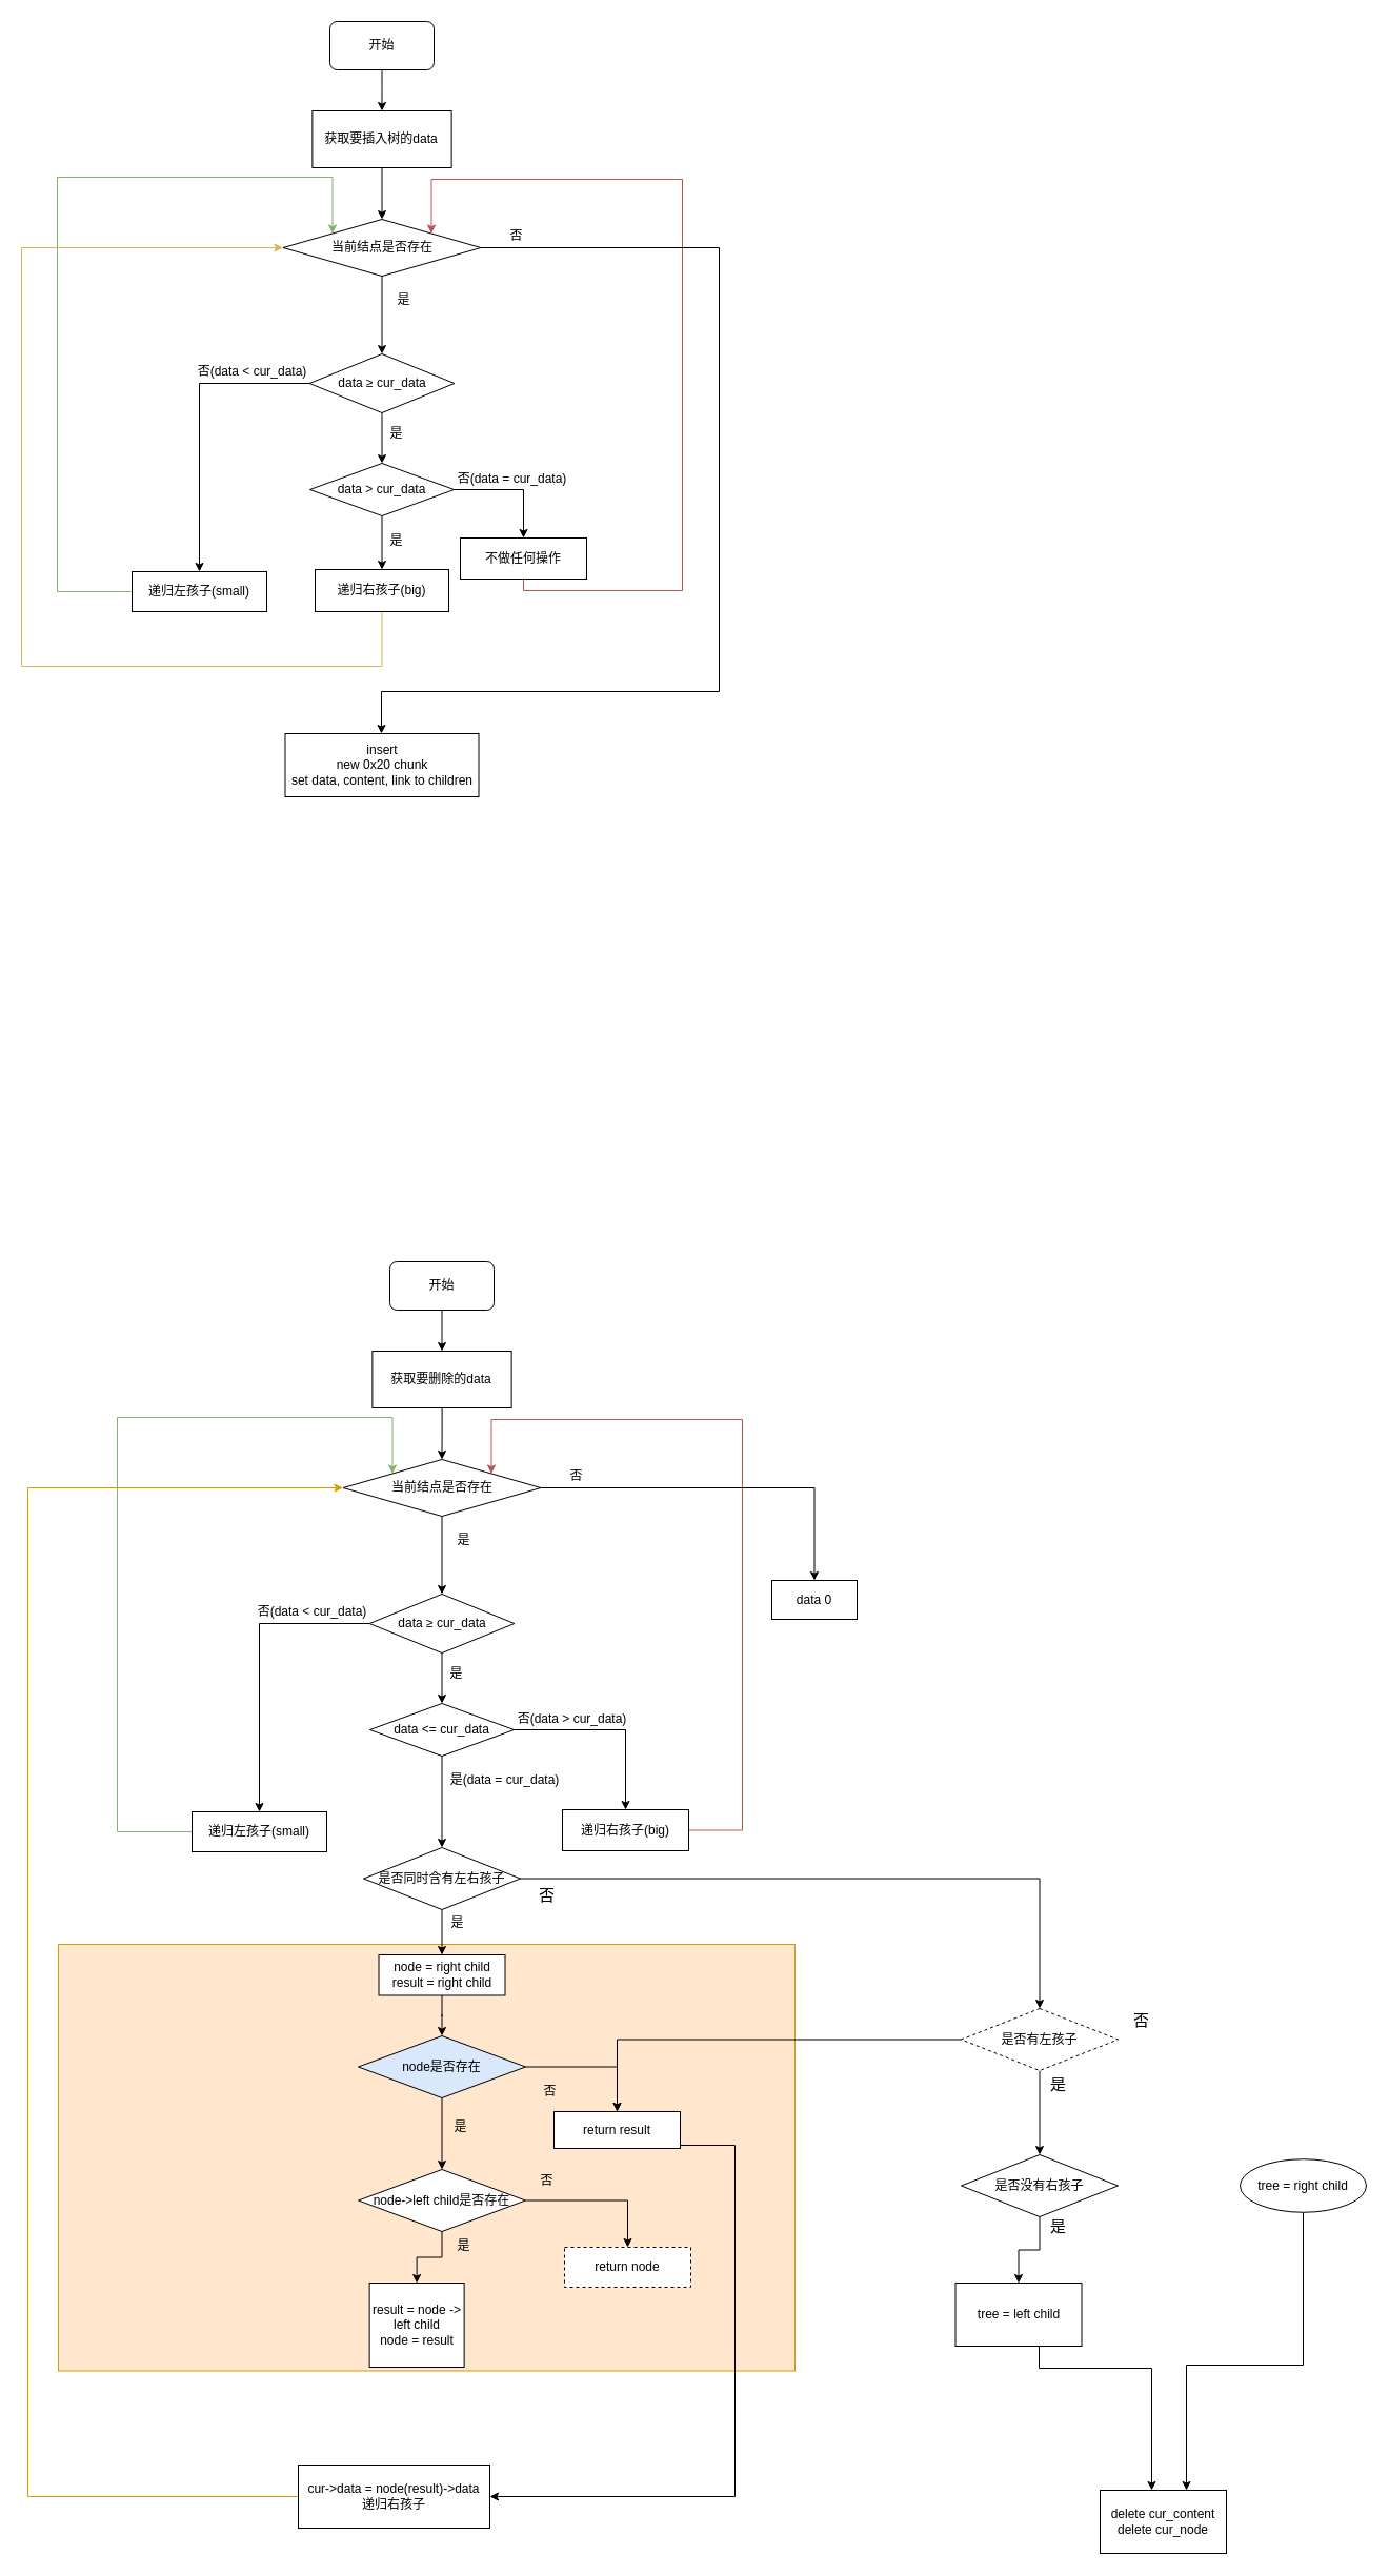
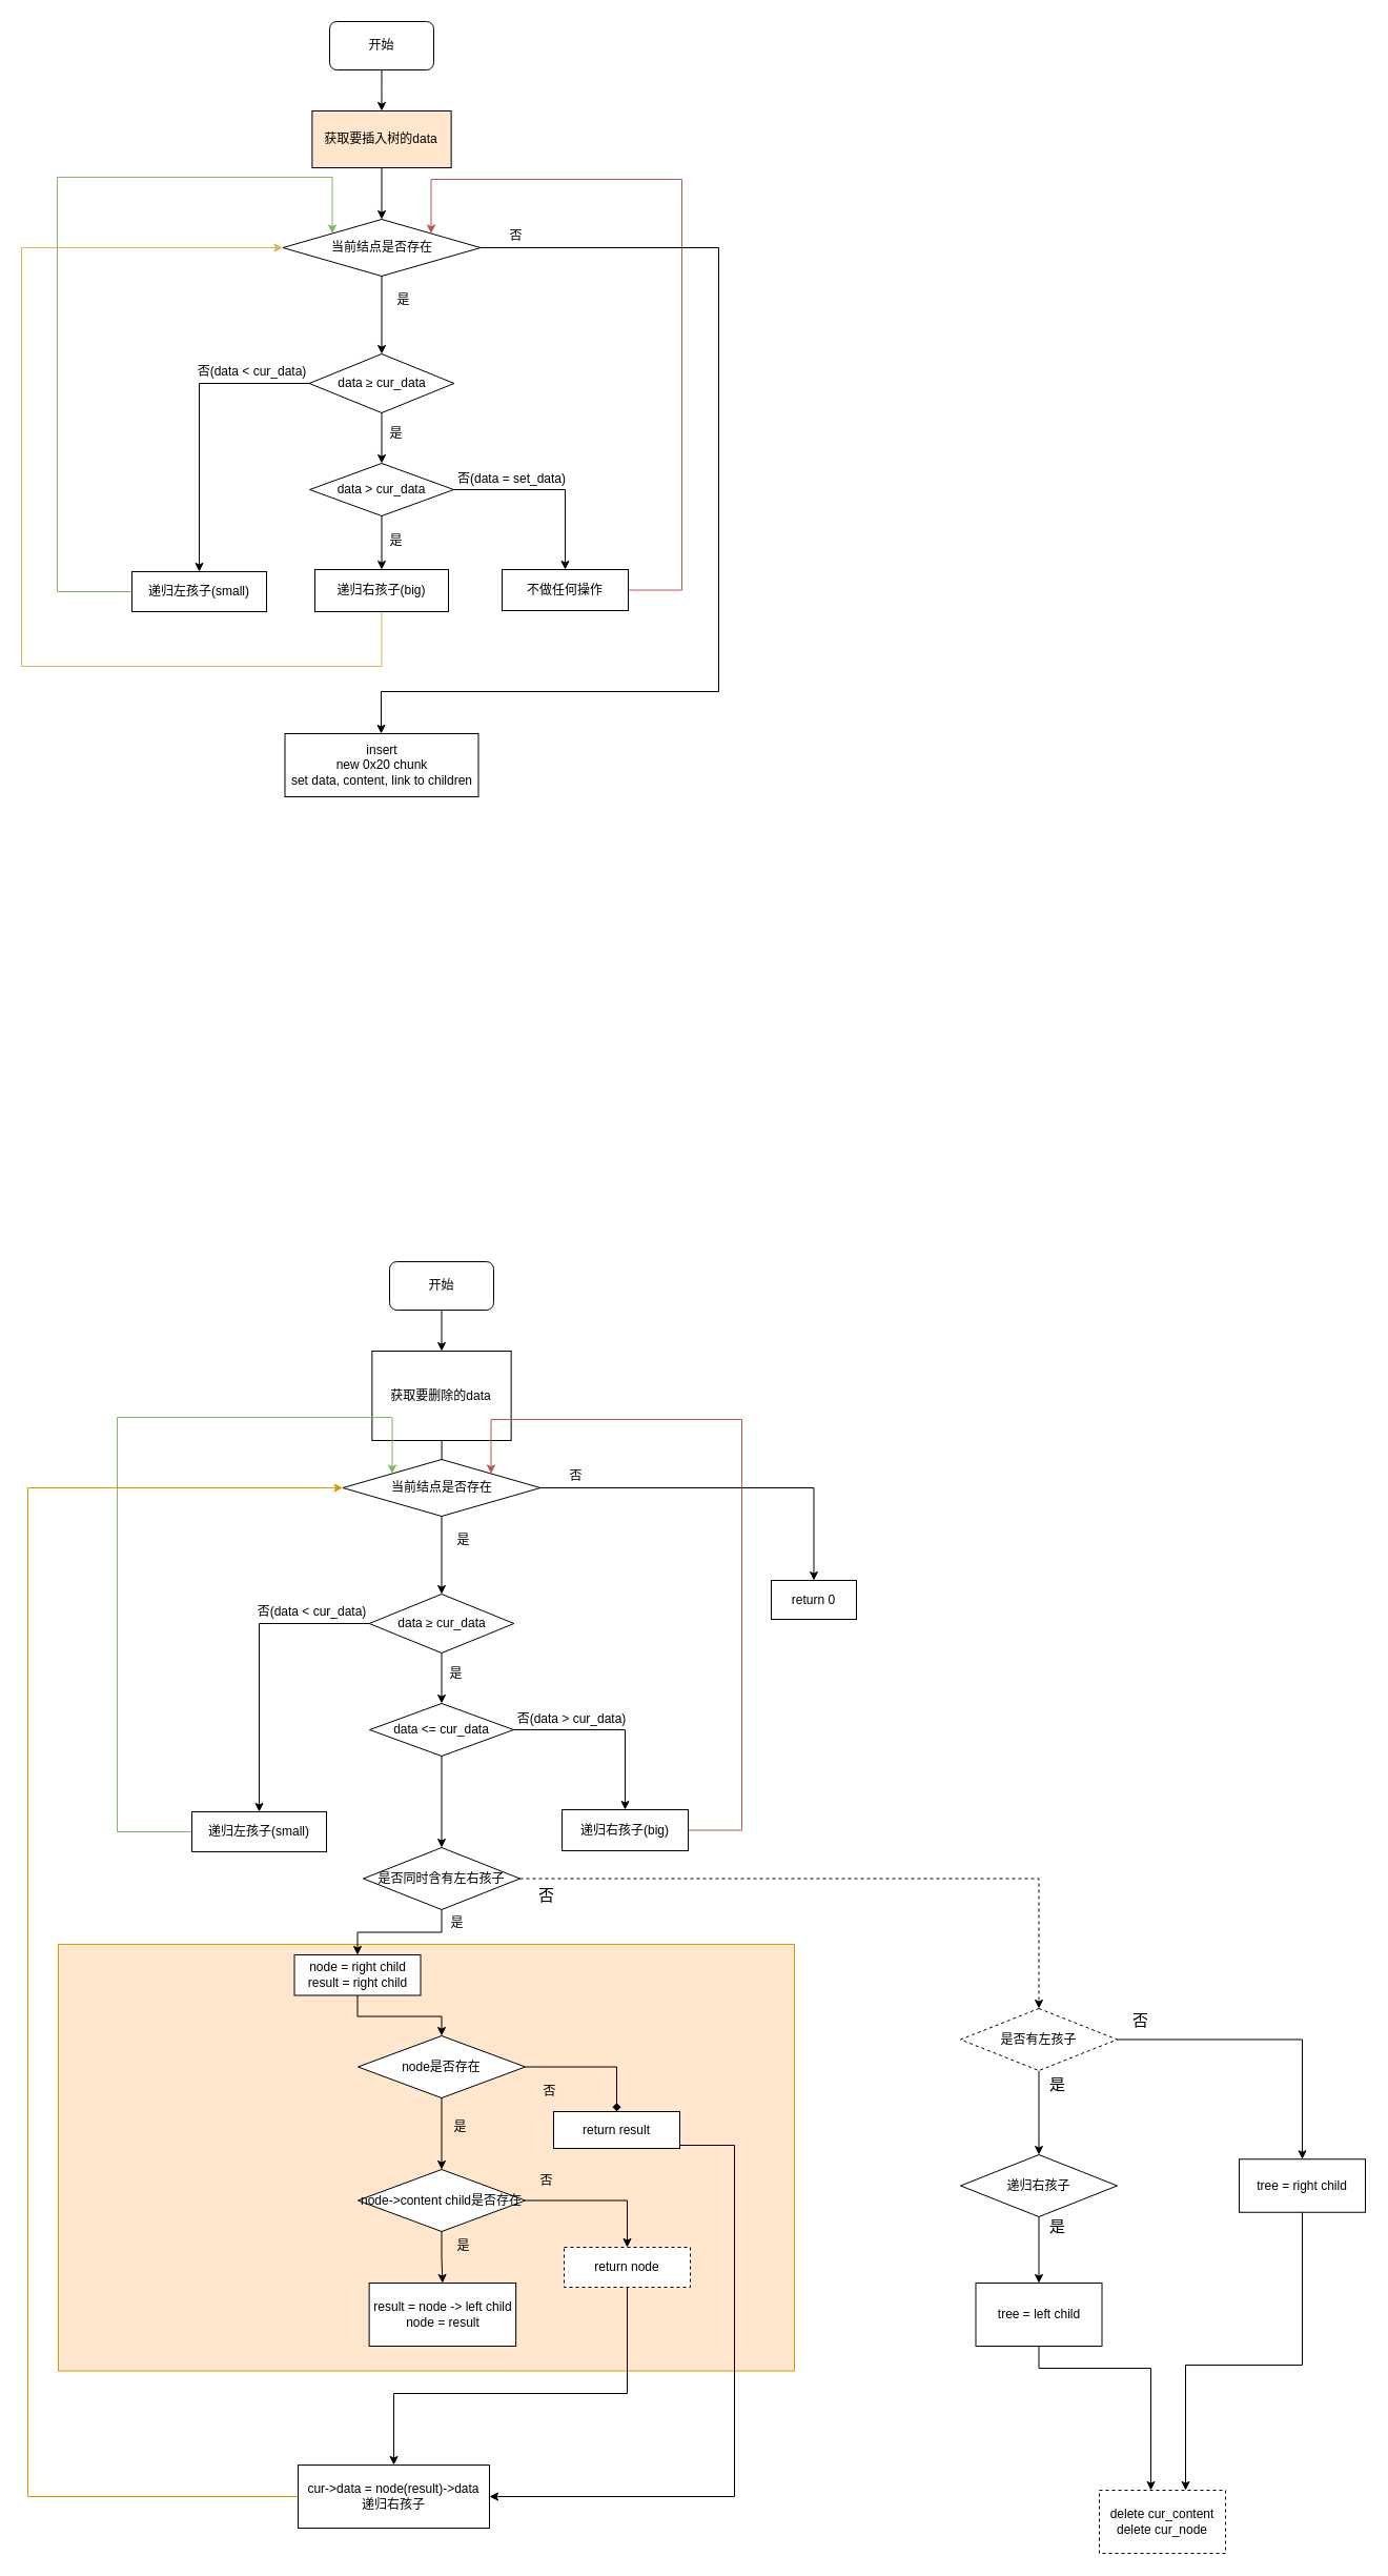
- <mxCell id="6" value="获取要插入树的data" style="rounded=0;whiteSpace=wrap;html=1;" vertex="1" parent="1"><mxGeometry x="296.38" y="105" width="132.25" height="54" as="geometry" /></mxCell>
+ <mxCell id="6" value="获取要插入树的data" style="rounded=0;whiteSpace=wrap;html=1;fillColor=#ffe6cc;" vertex="1" parent="1"><mxGeometry x="296.38" y="105" width="132.25" height="54" as="geometry" /></mxCell>
- <mxCell id="18" value="否(data = cur_data)" style="text;html=1;align=center;verticalAlign=middle;resizable=0;points=[];autosize=1;strokeColor=none;fillColor=none;" vertex="1" parent="1"><mxGeometry x="428.63" y="446" width="114" height="18" as="geometry" /></mxCell>
+ <mxCell id="18" value="否(data = set_data)" style="text;html=1;align=center;verticalAlign=middle;resizable=0;points=[];autosize=1;strokeColor=none;fillColor=none;" vertex="1" parent="1"><mxGeometry x="428.63" y="446" width="114" height="18" as="geometry" /></mxCell>
- <mxCell id="22" value="不做任何操作" style="rounded=0;whiteSpace=wrap;html=1;fontFamily=Helvetica;fontSize=12;fontColor=default;strokeColor=default;fillColor=default;" vertex="1" parent="1"><mxGeometry x="437" y="511" width="120" height="39" as="geometry" /></mxCell>
+ <mxCell id="22" value="不做任何操作" style="rounded=0;whiteSpace=wrap;html=1;fontFamily=Helvetica;fontSize=12;fontColor=default;strokeColor=default;fillColor=default;" vertex="1" parent="1"><mxGeometry x="477" y="541" width="120" height="39" as="geometry" /></mxCell>
- <mxCell id="32" value="获取要删除的data" style="rounded=0;whiteSpace=wrap;html=1;" vertex="1" parent="1"><mxGeometry x="353.38" y="1284" width="132.25" height="54" as="geometry" /></mxCell>
+ <mxCell id="32" value="获取要删除的data" style="rounded=0;whiteSpace=wrap;html=1;" vertex="1" parent="1"><mxGeometry x="353.38" y="1284" width="132.25" height="85" as="geometry" /></mxCell>
- <mxCell id="52" value="data 0" style="rounded=0;whiteSpace=wrap;html=1;fontFamily=Helvetica;fontSize=12;fontColor=default;strokeColor=default;fillColor=default;" vertex="1" parent="1"><mxGeometry x="733" y="1502" width="81" height="37" as="geometry" /></mxCell>
+ <mxCell id="52" value="return 0" style="rounded=0;whiteSpace=wrap;html=1;fontFamily=Helvetica;fontSize=12;fontColor=default;strokeColor=default;fillColor=default;" vertex="1" parent="1"><mxGeometry x="733" y="1502" width="81" height="37" as="geometry" /></mxCell>
- <mxCell id="43" value="是(data = cur_data)" style="text;html=1;align=center;verticalAlign=middle;resizable=0;points=[];autosize=1;strokeColor=none;fillColor=none;" vertex="1" parent="1"><mxGeometry x="422" y="1683" width="114" height="18" as="geometry" /></mxCell>
- <mxCell id="54" value="" style="edgeStyle=orthogonalEdgeStyle;rounded=0;orthogonalLoop=1;jettySize=auto;html=1;fontFamily=Helvetica;fontSize=15;fontColor=default;strokeWidth=1;" edge="1" parent="1" source="55" target="79"><mxGeometry relative="1" as="geometry" /></mxCell>
+ <mxCell id="54" value="" style="edgeStyle=orthogonalEdgeStyle;rounded=0;orthogonalLoop=1;jettySize=auto;html=1;fontFamily=Helvetica;fontSize=15;fontColor=default;strokeWidth=1;dashed=1;" edge="1" parent="1" source="55" target="79"><mxGeometry relative="1" as="geometry" /></mxCell>
- <mxCell id="58" value="node = right child&lt;br&gt;result = right child" style="whiteSpace=wrap;html=1;" vertex="1" parent="1"><mxGeometry x="359.51" y="1858" width="120" height="38.5" as="geometry" /></mxCell>
+ <mxCell id="58" value="node = right child&lt;br&gt;result = right child" style="whiteSpace=wrap;html=1;" vertex="1" parent="1"><mxGeometry x="279.51" y="1858" width="120" height="38.5" as="geometry" /></mxCell>
- <mxCell id="77" value="" style="edgeStyle=orthogonalEdgeStyle;rounded=0;orthogonalLoop=1;jettySize=auto;html=1;fontFamily=Helvetica;fontSize=15;fontColor=default;strokeWidth=1;" edge="1" parent="1" source="79" target="64"><mxGeometry relative="1" as="geometry" /></mxCell>
+ <mxCell id="77" value="" style="edgeStyle=orthogonalEdgeStyle;rounded=0;orthogonalLoop=1;jettySize=auto;html=1;fontFamily=Helvetica;fontSize=15;fontColor=default;strokeWidth=1;" edge="1" parent="1" source="79" target="85"><mxGeometry relative="1" as="geometry" /></mxCell>
- <mxCell id="61" value="node是否存在" style="rhombus;whiteSpace=wrap;html=1;fillColor=#dae8fc;" vertex="1" parent="1"><mxGeometry x="340" y="1935" width="159" height="59" as="geometry" /></mxCell>
+ <mxCell id="61" value="node是否存在" style="rhombus;whiteSpace=wrap;html=1;" vertex="1" parent="1"><mxGeometry x="340" y="1935" width="159" height="59" as="geometry" /></mxCell>
- <mxCell id="59" value="" style="edgeStyle=orthogonalEdgeStyle;rounded=0;orthogonalLoop=1;jettySize=auto;html=1;fontFamily=Helvetica;fontSize=12;fontColor=default;strokeWidth=1;" edge="1" parent="1" source="61" target="64"><mxGeometry relative="1" as="geometry" /></mxCell>
+ <mxCell id="59" value="" style="edgeStyle=orthogonalEdgeStyle;rounded=0;orthogonalLoop=1;jettySize=auto;html=1;fontFamily=Helvetica;fontSize=12;fontColor=default;strokeWidth=1;endArrow=diamond;" edge="1" parent="1" source="61" target="64"><mxGeometry relative="1" as="geometry" /></mxCell>
- <mxCell id="85" value="tree = right child" style="ellipse;whiteSpace=wrap;html=1;" vertex="1" parent="1"><mxGeometry x="1178" y="2052.25" width="120" height="50.5" as="geometry" /></mxCell>
+ <mxCell id="85" value="tree = right child" style="whiteSpace=wrap;html=1;" vertex="1" parent="1"><mxGeometry x="1178" y="2052.25" width="120" height="50.5" as="geometry" /></mxCell>
- <mxCell id="87" value="是否没有右孩子" style="rhombus;whiteSpace=wrap;html=1;" vertex="1" parent="1"><mxGeometry x="913" y="2048" width="149" height="59" as="geometry" /></mxCell>
+ <mxCell id="87" value="递归右孩子" style="rhombus;whiteSpace=wrap;html=1;" vertex="1" parent="1"><mxGeometry x="913" y="2048" width="149" height="59" as="geometry" /></mxCell>
- <mxCell id="67" value="node-&amp;gt;left child是否存在" style="rhombus;whiteSpace=wrap;html=1;" vertex="1" parent="1"><mxGeometry x="340" y="2062" width="159" height="59" as="geometry" /></mxCell>
+ <mxCell id="67" value="node-&amp;gt;content child是否存在" style="rhombus;whiteSpace=wrap;html=1;" vertex="1" parent="1"><mxGeometry x="340" y="2062" width="159" height="59" as="geometry" /></mxCell>
- <mxCell id="82" value="tree = left child" style="whiteSpace=wrap;html=1;" vertex="1" parent="1"><mxGeometry x="907.5" y="2170" width="120" height="60" as="geometry" /></mxCell>
+ <mxCell id="82" value="tree = left child" style="whiteSpace=wrap;html=1;" vertex="1" parent="1"><mxGeometry x="927.5" y="2170" width="120" height="60" as="geometry" /></mxCell>
- <mxCell id="72" value="result = node -&amp;gt; left child&lt;br&gt;node = result" style="whiteSpace=wrap;html=1;" vertex="1" parent="1"><mxGeometry x="350.63" y="2170" width="90" height="80" as="geometry" /></mxCell>
+ <mxCell id="72" value="result = node -&amp;gt; left child&lt;br&gt;node = result" style="whiteSpace=wrap;html=1;" vertex="1" parent="1"><mxGeometry x="350.63" y="2170" width="139.51" height="60" as="geometry" /></mxCell>
+ <mxCell id="69" style="edgeStyle=orthogonalEdgeStyle;rounded=0;orthogonalLoop=1;jettySize=auto;html=1;fontFamily=Helvetica;fontSize=15;fontColor=default;strokeWidth=1;" edge="1" parent="1" source="70" target="75"><mxGeometry relative="1" as="geometry"><Array as="points"><mxPoint x="596" y="2275" /><mxPoint x="374" y="2275" /></Array></mxGeometry></mxCell>
- <mxCell id="89" value="delete cur_content&lt;br&gt;delete cur_node" style="whiteSpace=wrap;html=1;" vertex="1" parent="1"><mxGeometry x="1045" y="2367" width="120" height="60" as="geometry" /></mxCell>
+ <mxCell id="89" value="delete cur_content&lt;br&gt;delete cur_node" style="whiteSpace=wrap;html=1;dashed=1;" vertex="1" parent="1"><mxGeometry x="1045" y="2367" width="120" height="60" as="geometry" /></mxCell>
